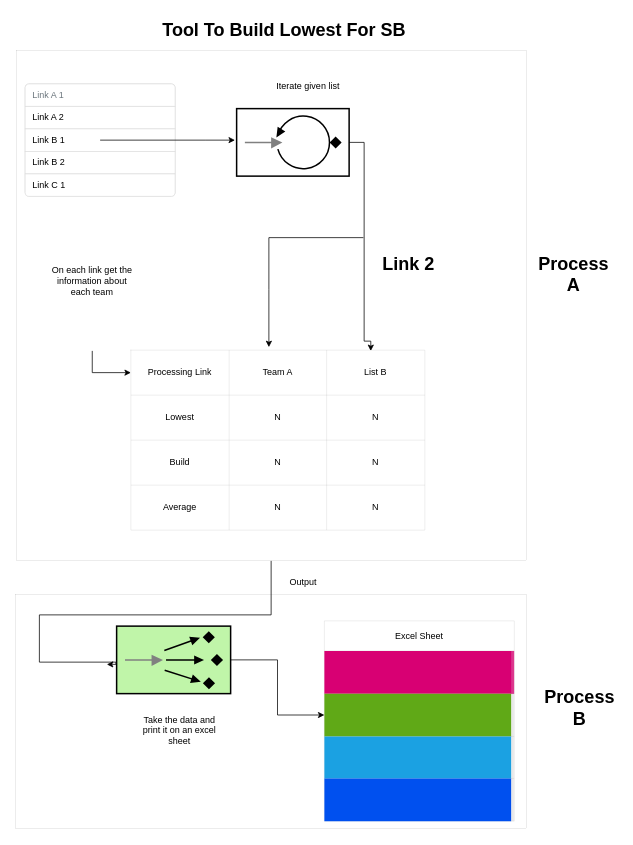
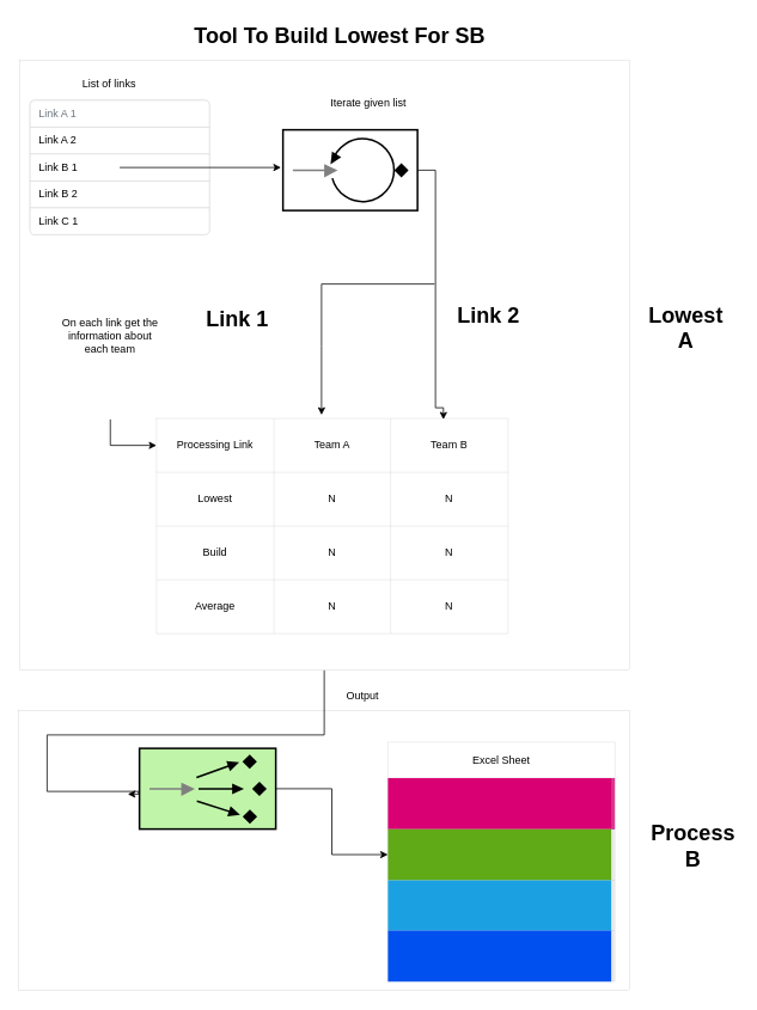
+ <mxCell id="11" value="List of links" style="text;html=1;strokeColor=none;fillColor=none;align=center;verticalAlign=middle;whiteSpace=wrap;rounded=0;" vertex="1" parent="1"><mxGeometry x="42" y="78" width="159" height="30" as="geometry" /></mxCell>
+ <mxCell id="18" value="Link 1" style="text;strokeColor=none;fillColor=none;html=1;fontSize=24;fontStyle=1;verticalAlign=middle;align=center;" vertex="1" parent="1"><mxGeometry x="227" y="336" width="73" height="38" as="geometry" /></mxCell>
- <mxCell id="37" value="Process&lt;br&gt;A" style="text;strokeColor=none;fillColor=none;html=1;fontSize=24;fontStyle=1;verticalAlign=middle;align=center;" vertex="1" parent="1"><mxGeometry x="714" y="345" width="100" height="40" as="geometry" /></mxCell>
+ <mxCell id="37" value="Lowest&lt;br&gt;A" style="text;strokeColor=none;fillColor=none;html=1;fontSize=24;fontStyle=1;verticalAlign=middle;align=center;" vertex="1" parent="1"><mxGeometry x="714" y="345" width="100" height="40" as="geometry" /></mxCell>
- <mxCell id="24" value="List B" style="shape=partialRectangle;html=1;whiteSpace=wrap;connectable=0;strokeColor=inherit;overflow=hidden;fillColor=none;top=0;left=0;bottom=0;right=0;pointerEvents=1;strokeWidth=0;" vertex="1" parent="21"><mxGeometry x="261" width="131" height="60" as="geometry"><mxRectangle width="131" height="60" as="alternateBounds" /></mxGeometry></mxCell>
+ <mxCell id="24" value="Team B" style="shape=partialRectangle;html=1;whiteSpace=wrap;connectable=0;strokeColor=inherit;overflow=hidden;fillColor=none;top=0;left=0;bottom=0;right=0;pointerEvents=1;strokeWidth=0;" vertex="1" parent="21"><mxGeometry x="261" width="131" height="60" as="geometry"><mxRectangle width="131" height="60" as="alternateBounds" /></mxGeometry></mxCell>
- <mxCell id="64" value="Take the data and print it on an excel sheet" style="text;html=1;strokeColor=none;fillColor=none;align=center;verticalAlign=middle;whiteSpace=wrap;rounded=0;" vertex="1" parent="1"><mxGeometry x="182" y="939" width="114" height="67" as="geometry" /></mxCell>
